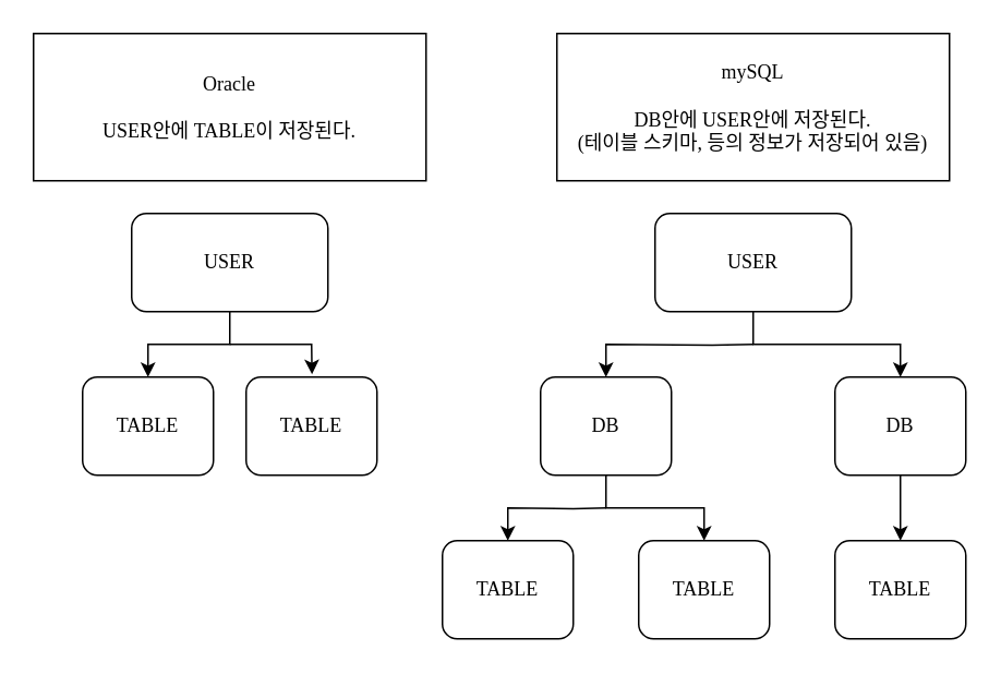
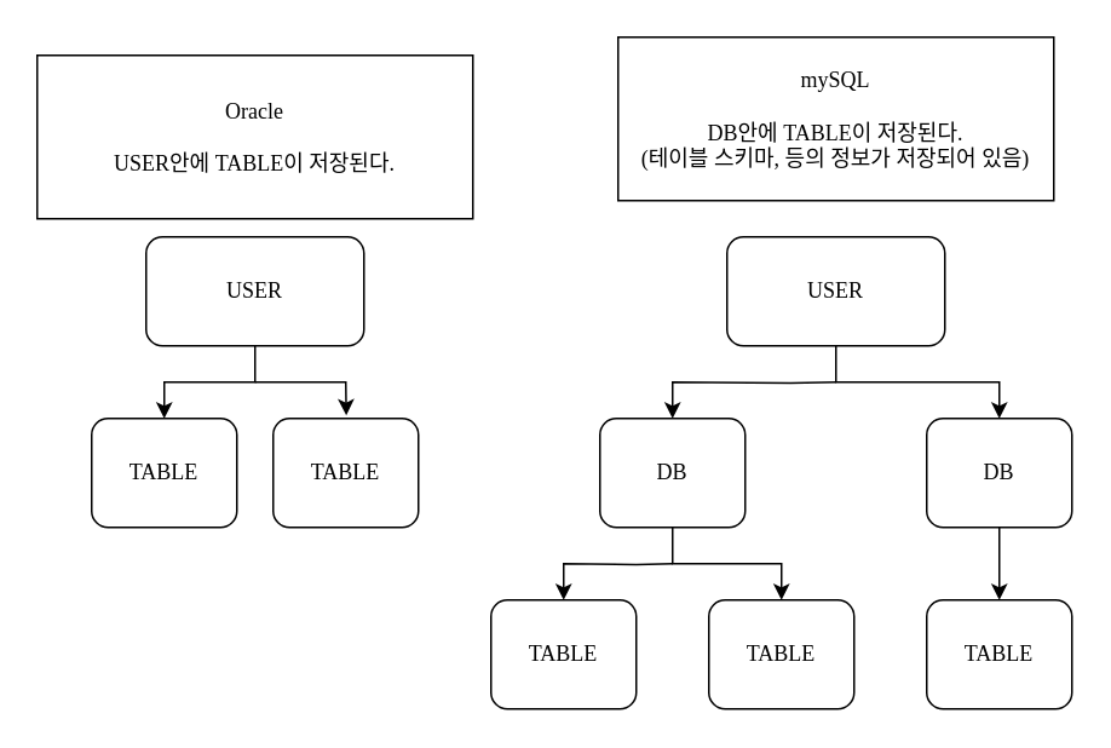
- <mxCell id="19" value="Oracle&lt;br&gt;&lt;br&gt;USER안에 TABLE이 저장된다." style="rounded=0;whiteSpace=wrap;html=1;fontFamily=a고딕14;" vertex="1" parent="1"><mxGeometry x="20" y="20" width="240" height="90" as="geometry" /></mxCell>
+ <mxCell id="19" value="Oracle&lt;br&gt;&lt;br&gt;USER안에 TABLE이 저장된다." style="rounded=0;whiteSpace=wrap;html=1;fontFamily=a고딕14;" vertex="1" parent="1"><mxGeometry x="20" y="30" width="240" height="90" as="geometry" /></mxCell>
- <mxCell id="13" value="mySQL&lt;br&gt;&lt;br&gt;DB안에 USER안에 저장된다.&lt;br&gt;(테이블 스키마, 등의 정보가 저장되어 있음)" style="rounded=0;whiteSpace=wrap;html=1;fontFamily=a고딕14;" vertex="1" parent="1"><mxGeometry x="340" y="20" width="240" height="90" as="geometry" /></mxCell>
+ <mxCell id="13" value="mySQL&lt;br&gt;&lt;br&gt;DB안에 TABLE이 저장된다.&lt;br&gt;(테이블 스키마, 등의 정보가 저장되어 있음)" style="rounded=0;whiteSpace=wrap;html=1;fontFamily=a고딕14;" vertex="1" parent="1"><mxGeometry x="340" y="20" width="240" height="90" as="geometry" /></mxCell>
